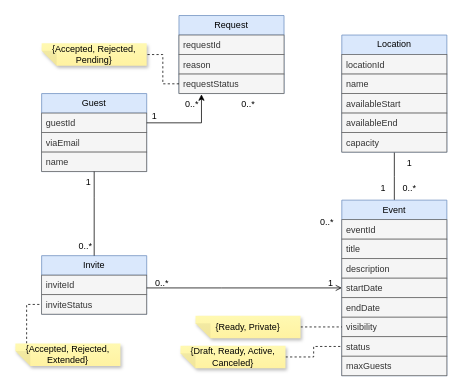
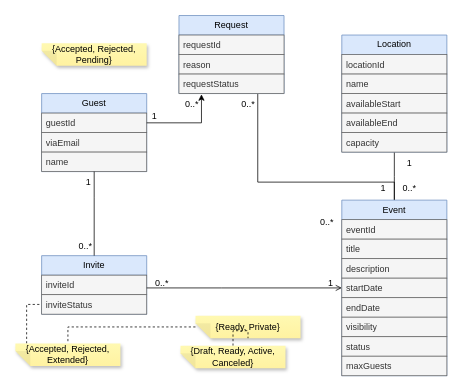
- <mxCell id="40" style="edgeStyle=orthogonalEdgeStyle;rounded=0;orthogonalLoop=1;jettySize=auto;html=1;entryX=0;entryY=0.5;entryDx=0;entryDy=0;entryPerimeter=0;endArrow=none;startFill=0;dashed=1;" edge="1" parent="1" source="38" target="39"><mxGeometry relative="1" as="geometry" /></mxCell>
+ <mxCell id="3" style="edgeStyle=orthogonalEdgeStyle;rounded=0;orthogonalLoop=1;jettySize=auto;html=1;entryX=0.75;entryY=1;entryDx=0;entryDy=0;endArrow=none;startFill=0;" edge="1" parent="1" source="4" target="35"><mxGeometry relative="1" as="geometry"><Array as="points"><mxPoint x="525" y="242" /><mxPoint x="343" y="242" /></Array></mxGeometry></mxCell>
- <mxCell id="24" value="" style="edgeStyle=orthogonalEdgeStyle;rounded=0;orthogonalLoop=1;jettySize=auto;html=1;entryX=0;entryY=0.5;entryDx=0;entryDy=0;endArrow=none;startFill=0;dashed=1;" edge="1" parent="1" source="25" target="10"><mxGeometry relative="1" as="geometry" /></mxCell>
+ <mxCell id="24" value="" style="edgeStyle=orthogonalEdgeStyle;rounded=0;orthogonalLoop=1;jettySize=auto;html=1;endArrow=none;startFill=0;dashed=1;" edge="1" parent="1" source="25" target="32"><mxGeometry relative="1" as="geometry" /></mxCell>
- <mxCell id="26" value="" style="edgeStyle=orthogonalEdgeStyle;rounded=0;orthogonalLoop=1;jettySize=auto;html=1;entryX=0;entryY=0.5;entryDx=0;entryDy=0;endArrow=none;startFill=0;dashed=1;" edge="1" parent="1" source="27" target="11"><mxGeometry relative="1" as="geometry" /></mxCell>
+ <mxCell id="26" value="" style="edgeStyle=orthogonalEdgeStyle;rounded=0;orthogonalLoop=1;jettySize=auto;html=1;endArrow=none;startFill=0;dashed=1;" edge="1" parent="1" source="27" target="25"><mxGeometry relative="1" as="geometry" /></mxCell>
